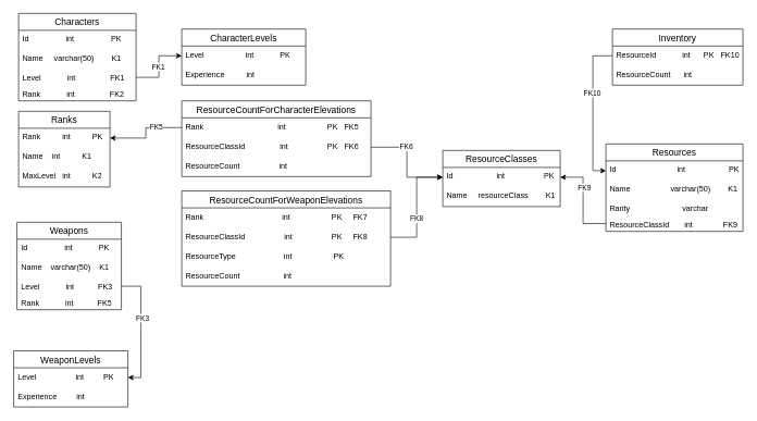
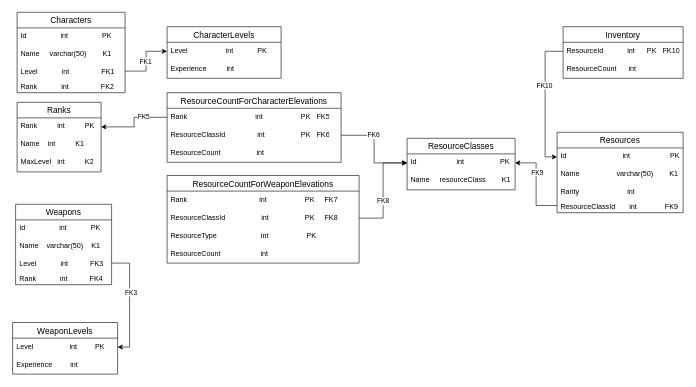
- <mxCell id="10" value="Rarity&amp;nbsp; &amp;nbsp; &amp;nbsp; &amp;nbsp; &amp;nbsp; &amp;nbsp; &amp;nbsp; &amp;nbsp; &amp;nbsp; &amp;nbsp; &amp;nbsp; &amp;nbsp; varchar" style="text;strokeColor=none;fillColor=none;spacingLeft=4;spacingRight=4;overflow=hidden;rotatable=0;points=[[0,0.5],[1,0.5]];portConstraint=eastwest;fontSize=12;whiteSpace=wrap;html=1;" parent="7" vertex="1"><mxGeometry y="86" width="210" height="24" as="geometry" /></mxCell>
+ <mxCell id="10" value="Rarity&amp;nbsp; &amp;nbsp; &amp;nbsp; &amp;nbsp; &amp;nbsp; &amp;nbsp; &amp;nbsp; &amp;nbsp; &amp;nbsp; &amp;nbsp; &amp;nbsp; &amp;nbsp; int" style="text;strokeColor=none;fillColor=none;spacingLeft=4;spacingRight=4;overflow=hidden;rotatable=0;points=[[0,0.5],[1,0.5]];portConstraint=eastwest;fontSize=12;whiteSpace=wrap;html=1;" parent="7" vertex="1"><mxGeometry y="86" width="210" height="24" as="geometry" /></mxCell>
- <mxCell id="26" value="Rank&amp;nbsp; &amp;nbsp; &amp;nbsp; &amp;nbsp; &amp;nbsp; &amp;nbsp; int&amp;nbsp; &amp;nbsp; &amp;nbsp; &amp;nbsp; &amp;nbsp; &amp;nbsp;FK5" style="text;strokeColor=none;fillColor=none;spacingLeft=4;spacingRight=4;overflow=hidden;rotatable=0;points=[[0,0.5],[1,0.5]];portConstraint=eastwest;fontSize=12;whiteSpace=wrap;html=1;" parent="22" vertex="1"><mxGeometry y="110" width="160" height="24" as="geometry" /></mxCell>
+ <mxCell id="26" value="Rank&amp;nbsp; &amp;nbsp; &amp;nbsp; &amp;nbsp; &amp;nbsp; &amp;nbsp; int&amp;nbsp; &amp;nbsp; &amp;nbsp; &amp;nbsp; &amp;nbsp; &amp;nbsp;FK4" style="text;strokeColor=none;fillColor=none;spacingLeft=4;spacingRight=4;overflow=hidden;rotatable=0;points=[[0,0.5],[1,0.5]];portConstraint=eastwest;fontSize=12;whiteSpace=wrap;html=1;" parent="22" vertex="1"><mxGeometry y="110" width="160" height="24" as="geometry" /></mxCell>
